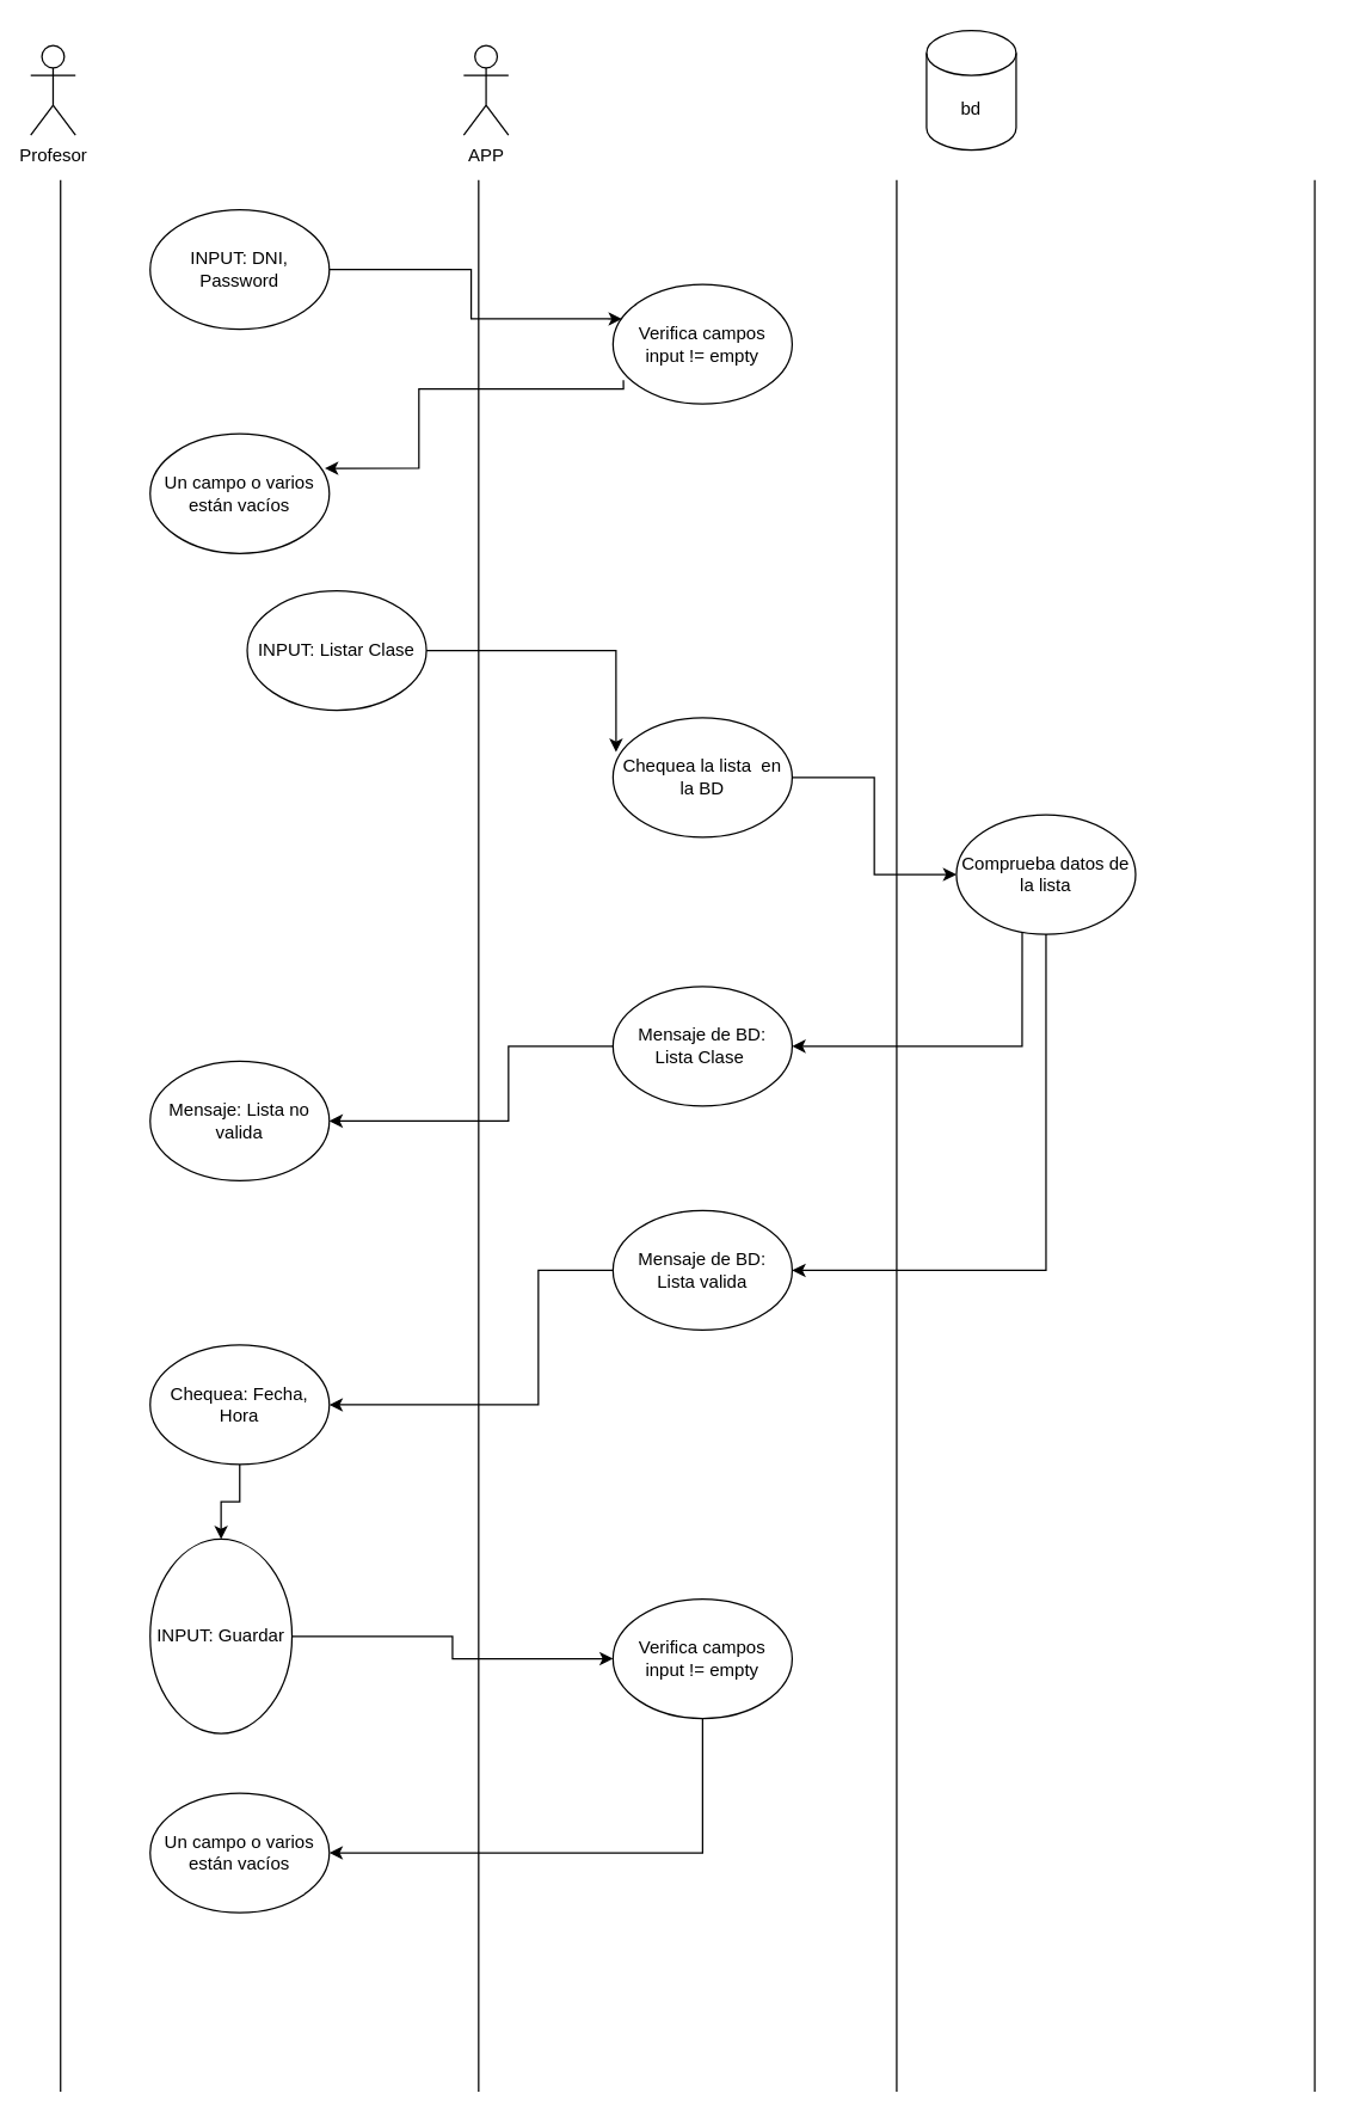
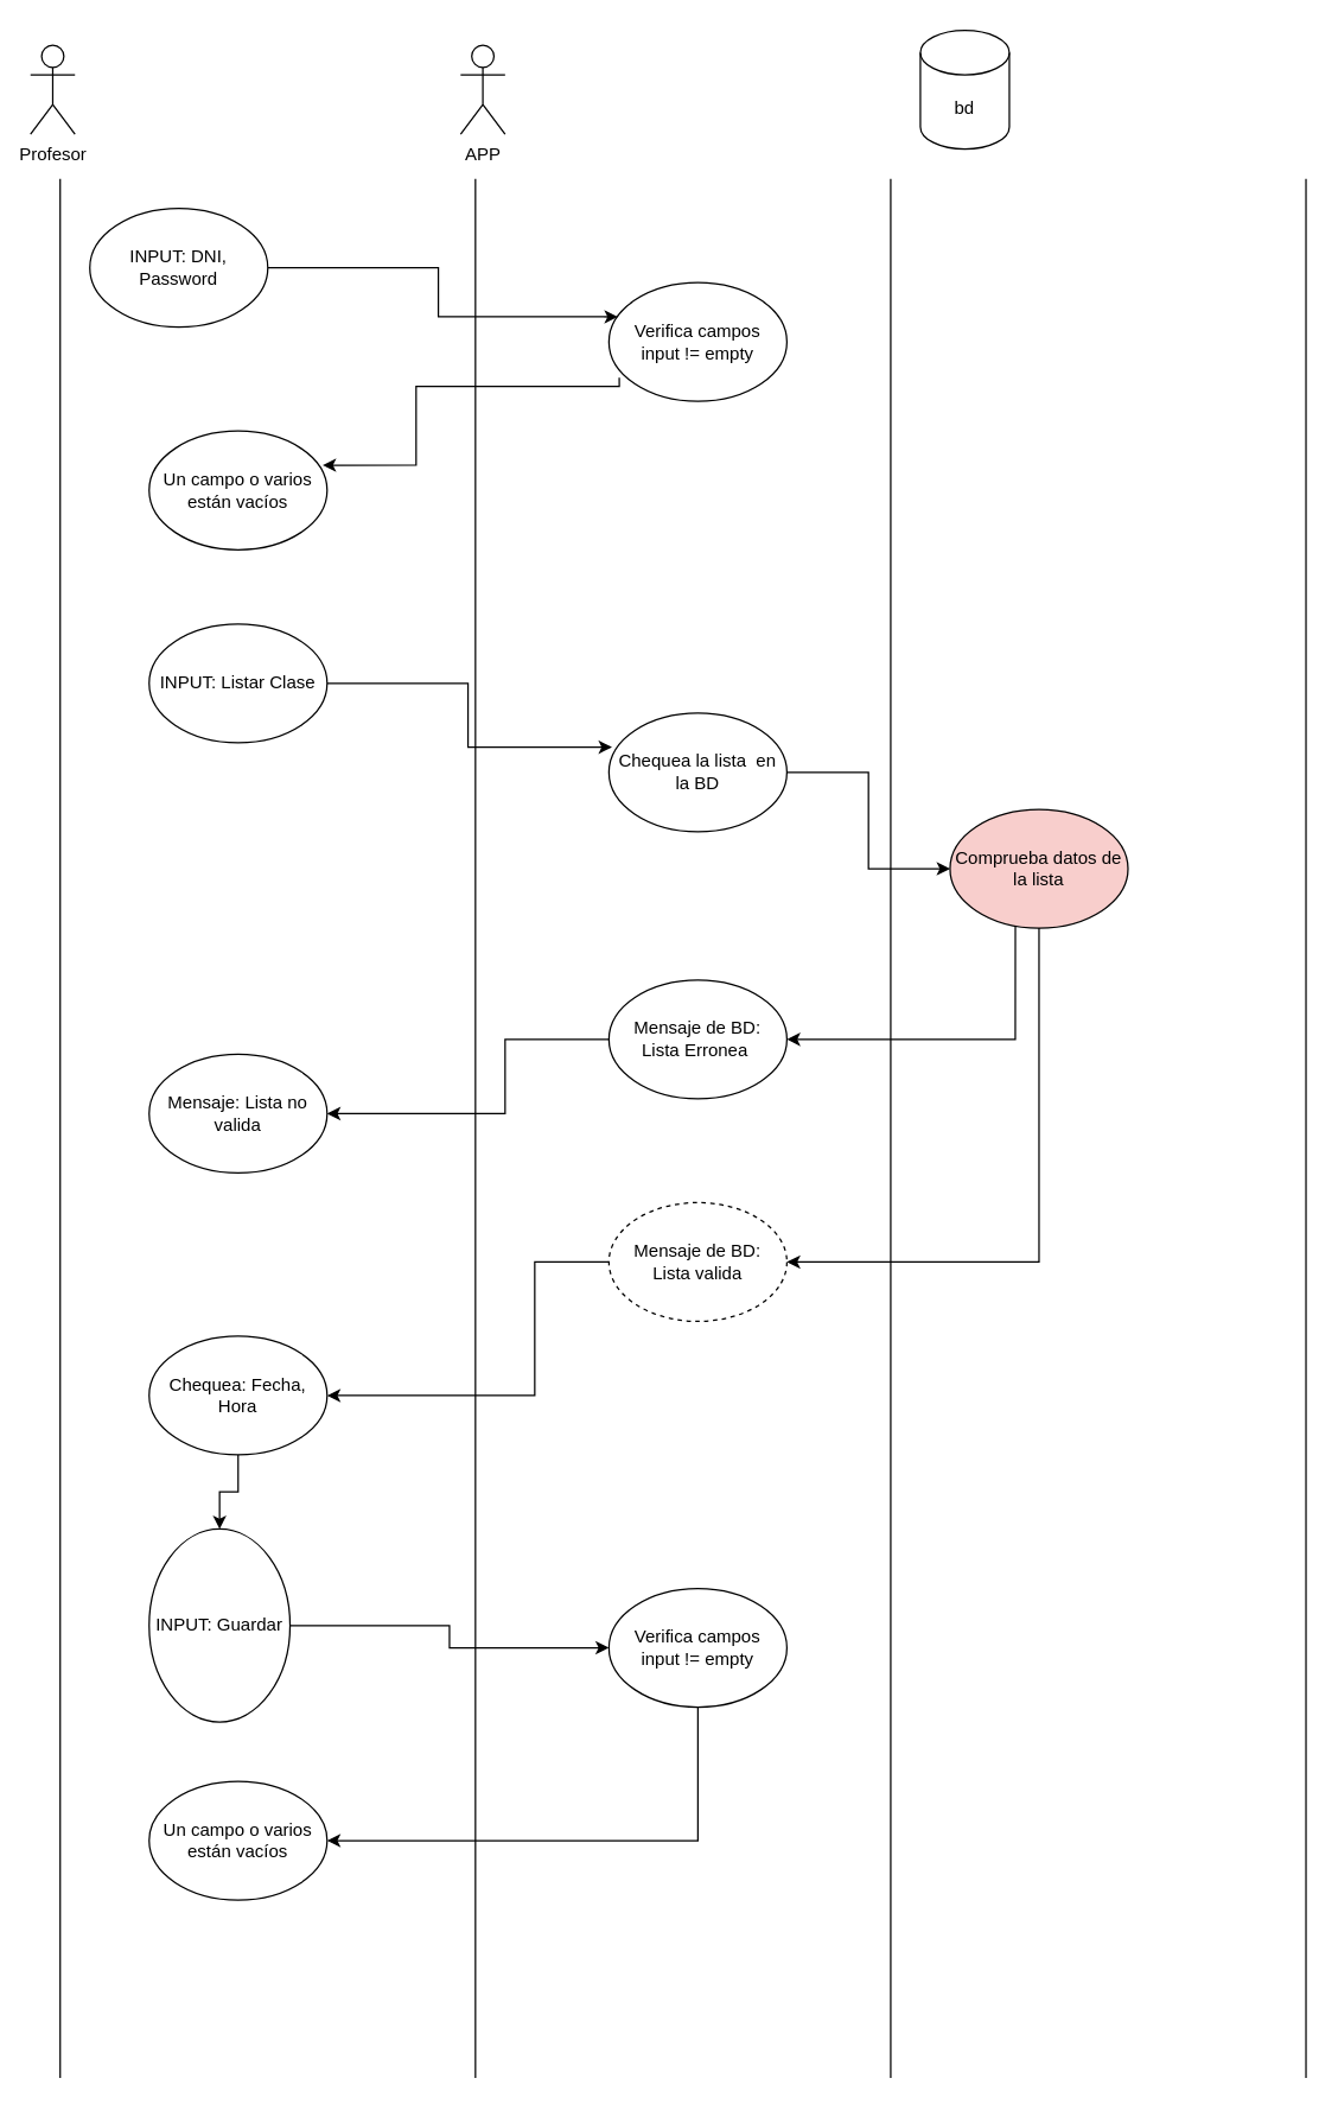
- <mxCell id="10" value="&lt;span&gt;INPUT: DNI, Password&lt;/span&gt;" style="ellipse;whiteSpace=wrap;html=1;" vertex="1" parent="1"><mxGeometry x="100" y="140" width="120" height="80" as="geometry" /></mxCell>
+ <mxCell id="10" value="&lt;span&gt;INPUT: DNI, Password&lt;/span&gt;" style="ellipse;whiteSpace=wrap;html=1;" vertex="1" parent="1"><mxGeometry x="60" y="140" width="120" height="80" as="geometry" /></mxCell>
- <mxCell id="20" value="&lt;span&gt;INPUT: Listar Clase&lt;/span&gt;" style="ellipse;whiteSpace=wrap;html=1;" vertex="1" parent="1"><mxGeometry x="165" y="395" width="120" height="80" as="geometry" /></mxCell>
+ <mxCell id="20" value="&lt;span&gt;INPUT: Listar Clase&lt;/span&gt;" style="ellipse;whiteSpace=wrap;html=1;" vertex="1" parent="1"><mxGeometry x="100" y="420" width="120" height="80" as="geometry" /></mxCell>
- <mxCell id="18" value="Comprueba datos de la lista" style="ellipse;whiteSpace=wrap;html=1;" vertex="1" parent="1"><mxGeometry x="640" y="545" width="120" height="80" as="geometry" /></mxCell>
+ <mxCell id="18" value="Comprueba datos de la lista" style="ellipse;whiteSpace=wrap;html=1;fillColor=#f8cecc;" vertex="1" parent="1"><mxGeometry x="640" y="545" width="120" height="80" as="geometry" /></mxCell>
- <mxCell id="22" value="Mensaje de BD:&lt;br&gt;Lista Clase&amp;nbsp;" style="ellipse;whiteSpace=wrap;html=1;" vertex="1" parent="1"><mxGeometry x="410" y="660" width="120" height="80" as="geometry" /></mxCell>
+ <mxCell id="22" value="Mensaje de BD:&lt;br&gt;Lista Erronea&amp;nbsp;" style="ellipse;whiteSpace=wrap;html=1;" vertex="1" parent="1"><mxGeometry x="410" y="660" width="120" height="80" as="geometry" /></mxCell>
- <mxCell id="27" value="Mensaje de BD:&lt;br&gt;Lista valida" style="ellipse;whiteSpace=wrap;html=1;" vertex="1" parent="1"><mxGeometry x="410" y="810" width="120" height="80" as="geometry" /></mxCell>
+ <mxCell id="27" value="Mensaje de BD:&lt;br&gt;Lista valida" style="ellipse;whiteSpace=wrap;html=1;dashed=1;" vertex="1" parent="1"><mxGeometry x="410" y="810" width="120" height="80" as="geometry" /></mxCell>
